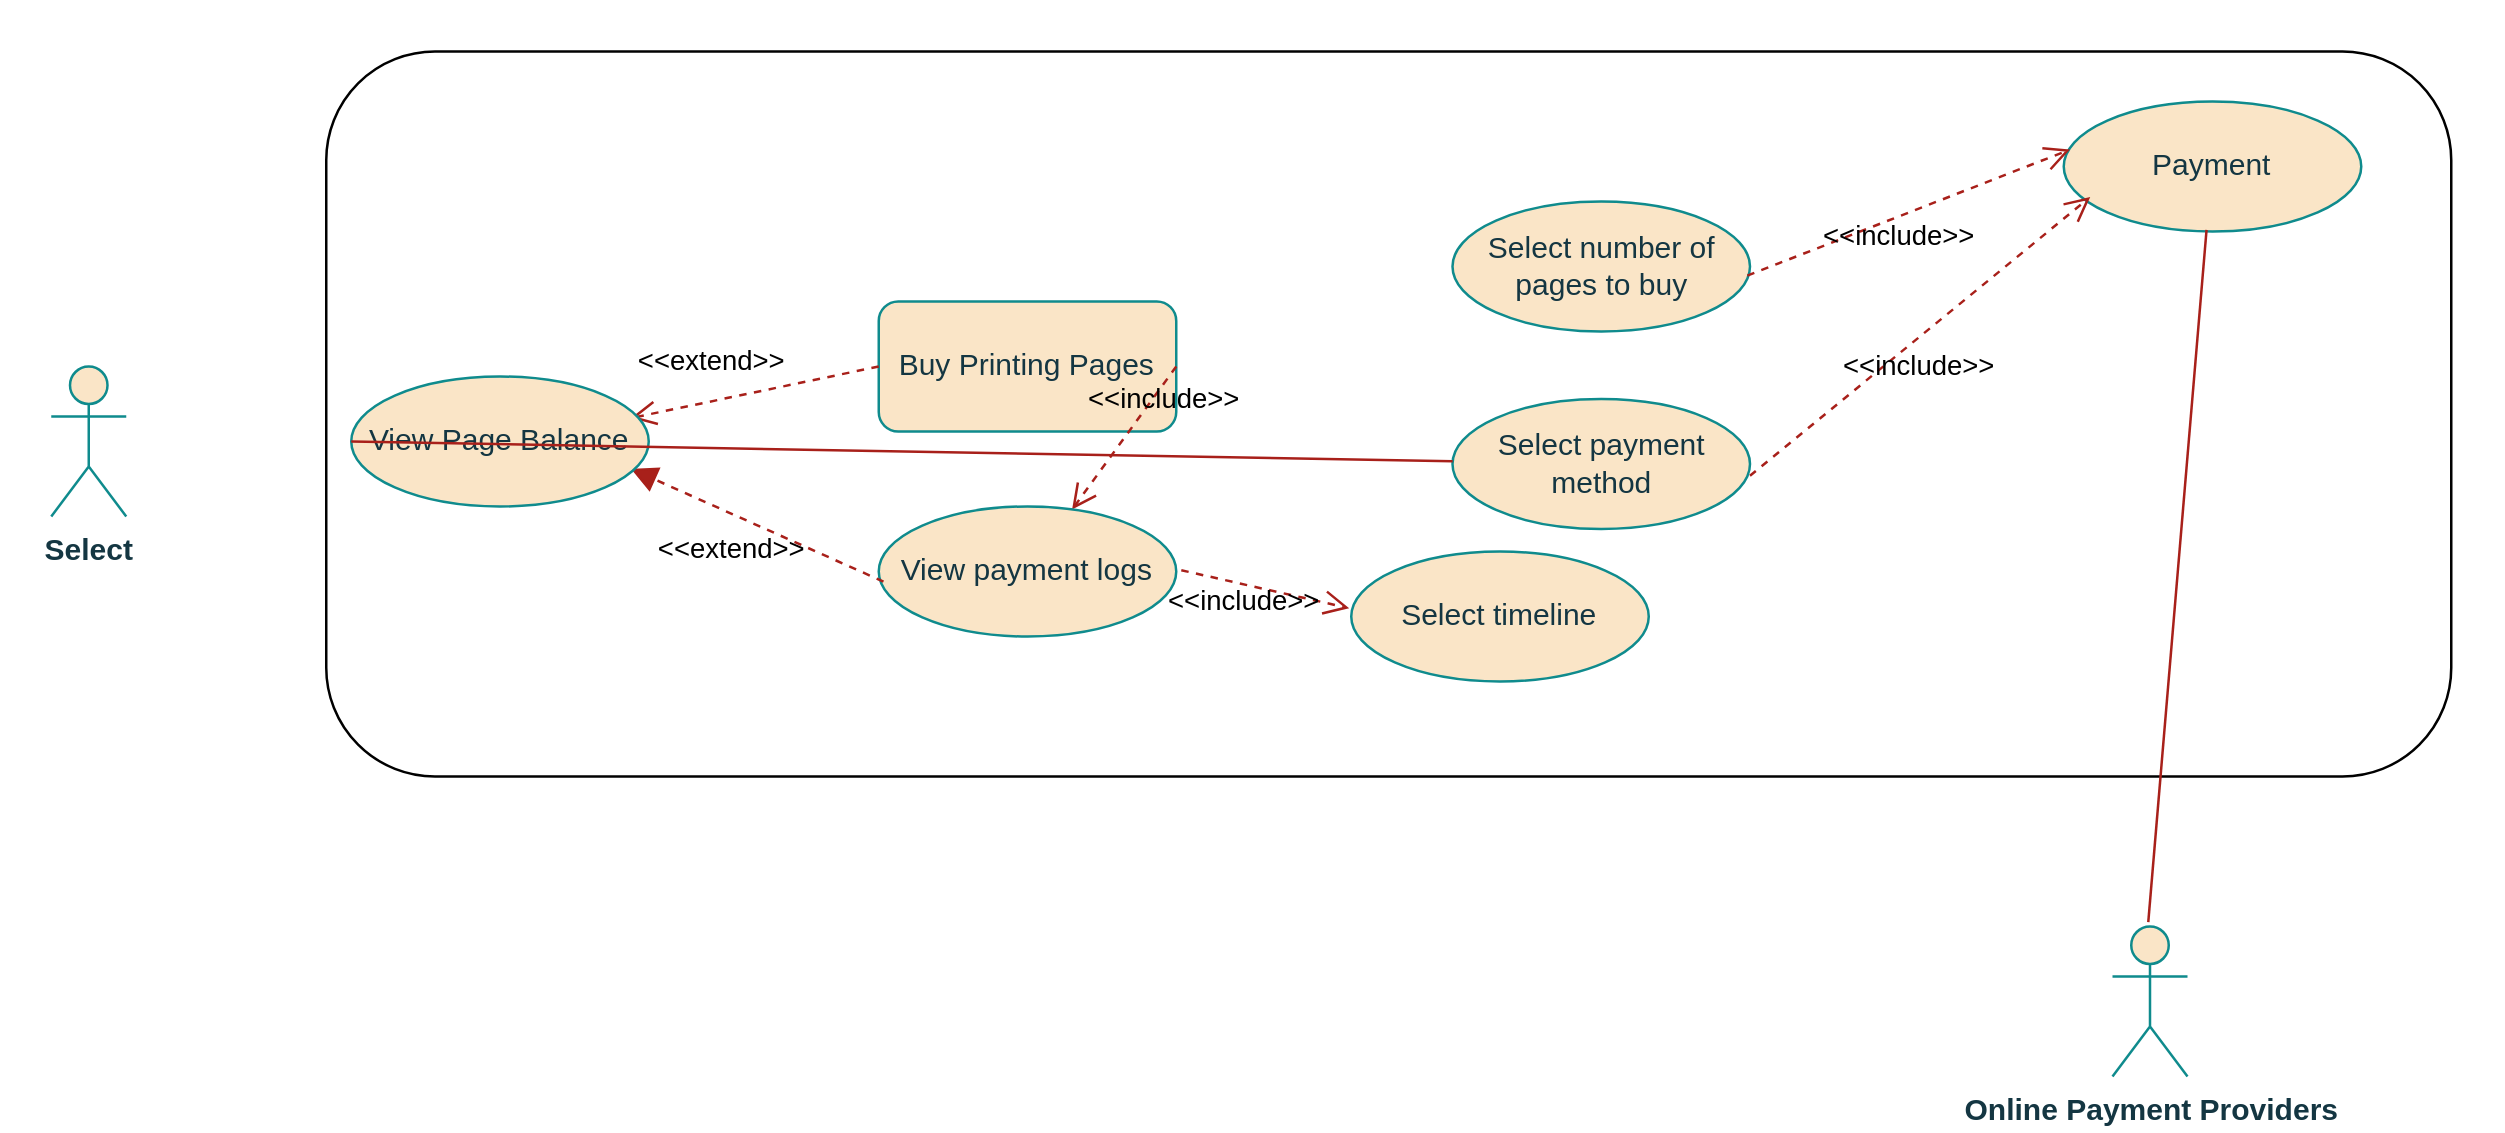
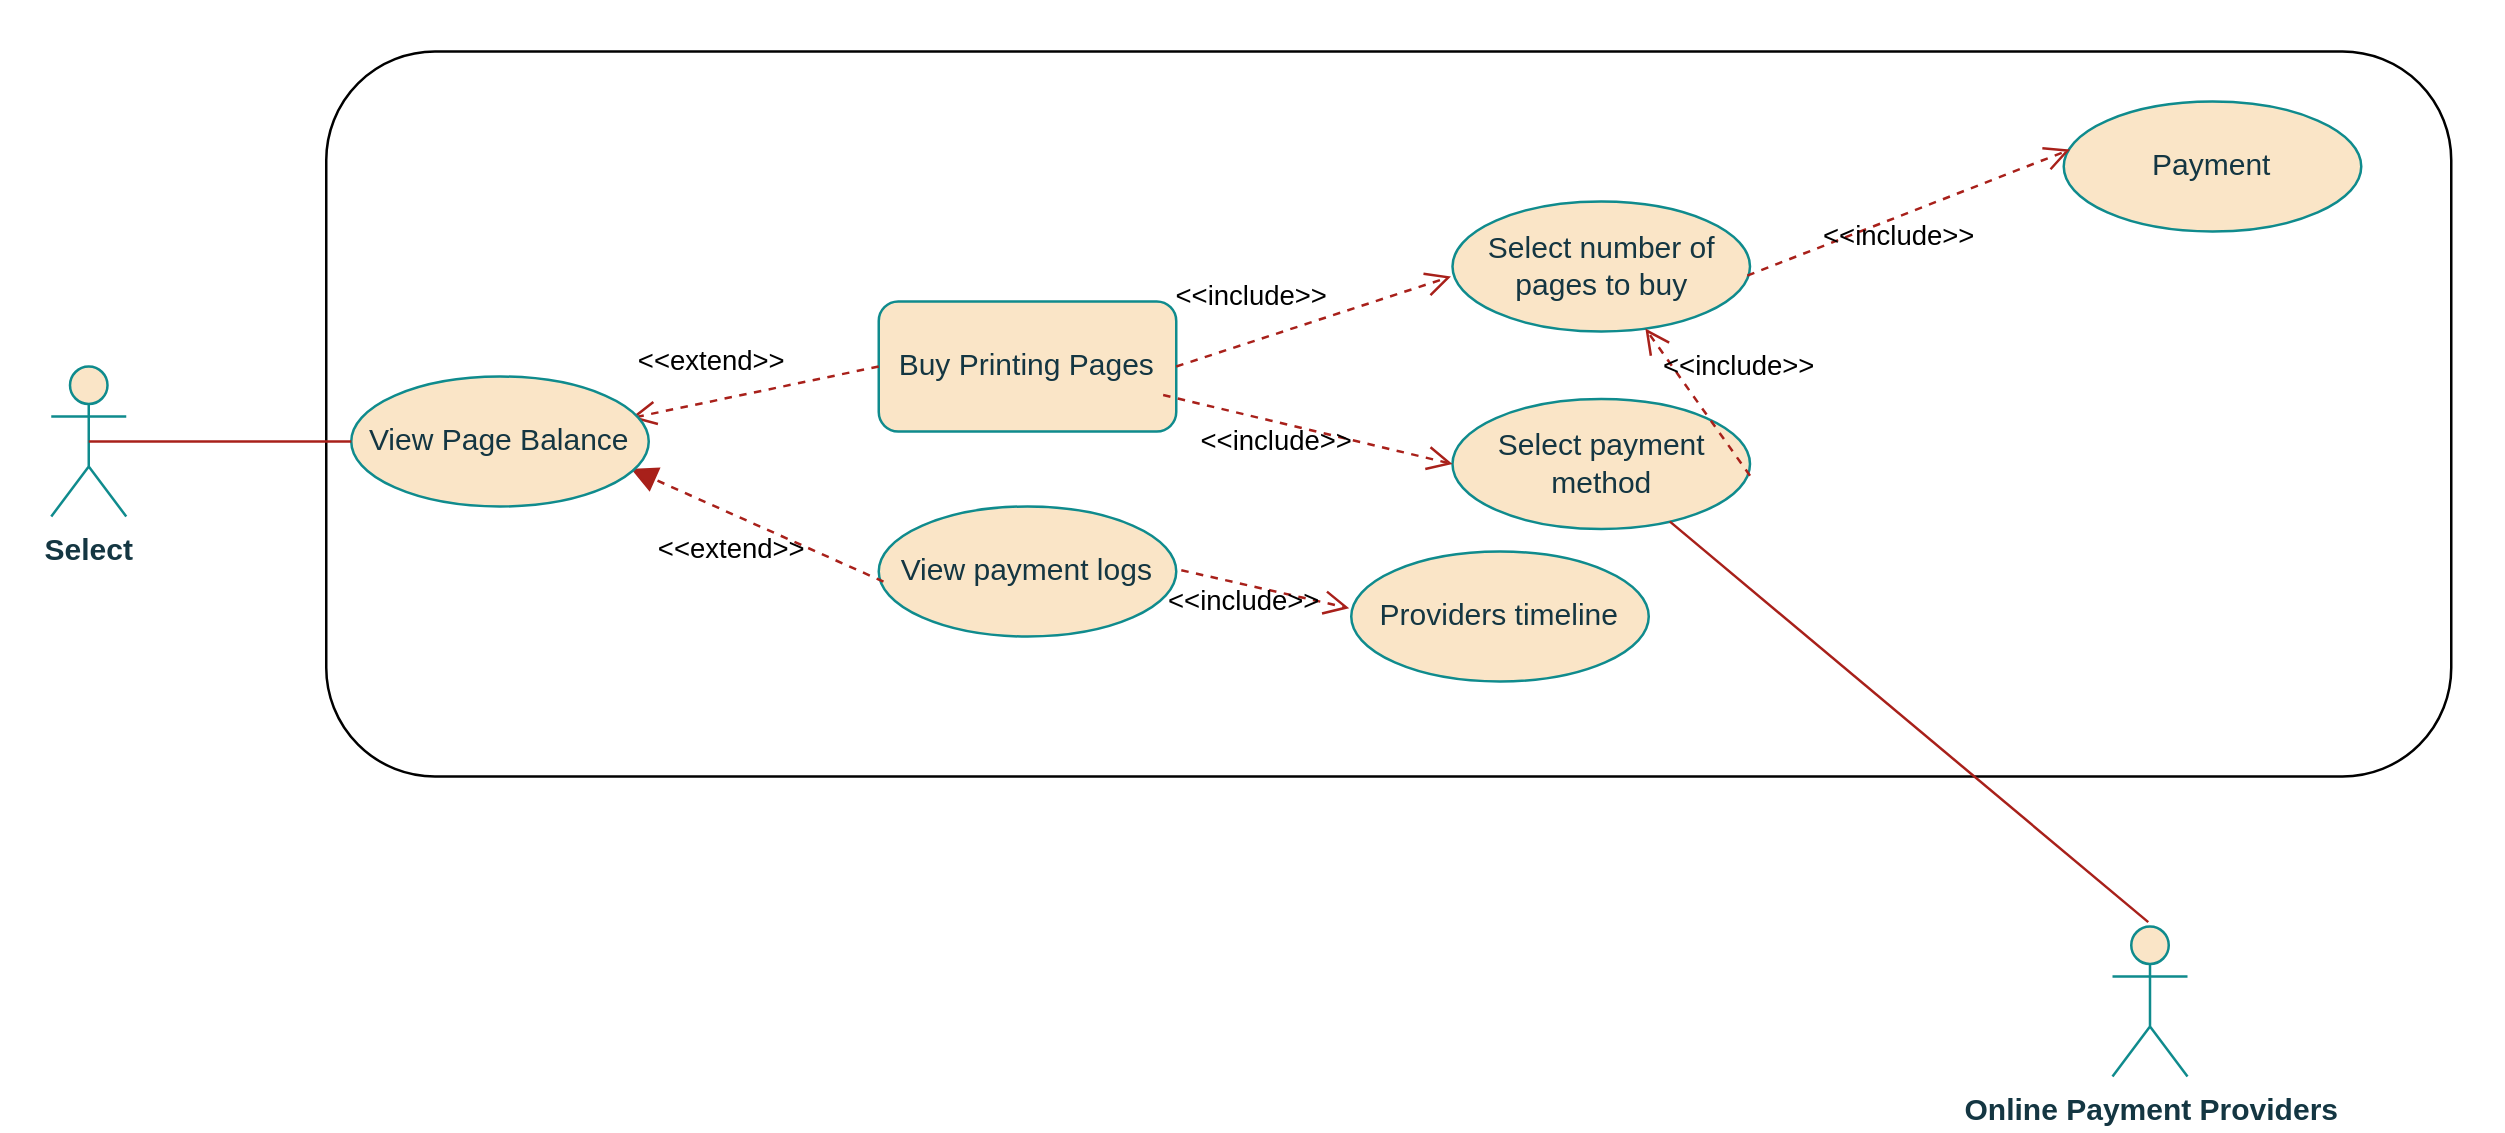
- <mxCell id="19" value="&amp;lt;&amp;lt;include&amp;gt;&amp;gt;&lt;br&gt;" style="html=1;verticalAlign=bottom;endArrow=open;dashed=1;endSize=8;curved=0;rounded=1;exitX=1;exitY=0.59;exitDx=0;exitDy=0;entryX=0.089;entryY=0.735;entryDx=0;entryDy=0;exitPerimeter=0;entryPerimeter=0;labelBackgroundColor=none;strokeColor=#A8201A;fontColor=default;" edge="1" parent="1" source="7" target="10"><mxGeometry x="-0.153" y="-16" relative="1" as="geometry"><mxPoint x="720" y="192" as="sourcePoint" /><mxPoint x="836" y="220" as="targetPoint" /><mxPoint as="offset" /></mxGeometry></mxCell>
+ <mxCell id="19" value="&amp;lt;&amp;lt;include&amp;gt;&amp;gt;&lt;br&gt;" style="html=1;verticalAlign=bottom;endArrow=open;dashed=1;endSize=8;curved=0;rounded=1;exitX=1;exitY=0.59;exitDx=0;exitDy=0;exitPerimeter=0;labelBackgroundColor=none;strokeColor=#A8201A;fontColor=default;" edge="1" parent="1" source="7" target="6"><mxGeometry x="-0.153" y="-16" relative="1" as="geometry"><mxPoint x="720" y="192" as="sourcePoint" /><mxPoint x="836" y="220" as="targetPoint" /><mxPoint as="offset" /></mxGeometry></mxCell>
- <mxCell id="8" value="&amp;lt;&amp;lt;include&amp;gt;&amp;gt;&lt;br&gt;" style="html=1;verticalAlign=bottom;endArrow=open;dashed=1;endSize=8;curved=0;rounded=1;exitX=1;exitY=0.5;exitDx=0;exitDy=0;labelBackgroundColor=none;strokeColor=#A8201A;fontColor=default;" edge="1" parent="1" source="4" target="11"><mxGeometry x="-0.397" y="9" relative="1" as="geometry"><mxPoint x="610" y="190" as="sourcePoint" /><mxPoint x="620" y="180" as="targetPoint" /><mxPoint as="offset" /></mxGeometry></mxCell>
+ <mxCell id="8" value="&amp;lt;&amp;lt;include&amp;gt;&amp;gt;&lt;br&gt;" style="html=1;verticalAlign=bottom;endArrow=open;dashed=1;endSize=8;curved=0;rounded=1;exitX=1;exitY=0.5;exitDx=0;exitDy=0;entryX=-0.005;entryY=0.577;entryDx=0;entryDy=0;entryPerimeter=0;labelBackgroundColor=none;strokeColor=#A8201A;fontColor=default;" edge="1" parent="1" source="4" target="6"><mxGeometry x="-0.397" y="9" relative="1" as="geometry"><mxPoint x="610" y="190" as="sourcePoint" /><mxPoint x="620" y="180" as="targetPoint" /><mxPoint as="offset" /></mxGeometry></mxCell>
+ <mxCell id="9" value="&amp;lt;&amp;lt;include&amp;gt;&amp;gt;&lt;br&gt;" style="html=1;verticalAlign=bottom;endArrow=open;dashed=1;endSize=8;curved=0;rounded=1;exitX=0.956;exitY=0.719;exitDx=0;exitDy=0;entryX=0;entryY=0.5;entryDx=0;entryDy=0;exitPerimeter=0;labelBackgroundColor=none;strokeColor=#A8201A;fontColor=default;" edge="1" parent="1" source="4" target="7"><mxGeometry x="-0.153" y="-16" relative="1" as="geometry"><mxPoint x="549" y="186" as="sourcePoint" /><mxPoint x="609" y="158" as="targetPoint" /><mxPoint as="offset" /></mxGeometry></mxCell>
- <mxCell id="16" value="" style="endArrow=none;html=1;rounded=1;exitX=0;exitY=0.5;exitDx=0;exitDy=0;labelBackgroundColor=none;strokeColor=#A8201A;fontColor=default;" edge="1" parent="1" source="14" target="7"><mxGeometry width="50" height="50" relative="1" as="geometry"><mxPoint x="50" y="40" as="sourcePoint" /><mxPoint x="100" y="-10" as="targetPoint" /></mxGeometry></mxCell>
+ <mxCell id="16" value="" style="endArrow=none;html=1;rounded=1;exitX=0;exitY=0.5;exitDx=0;exitDy=0;entryX=0.5;entryY=0.5;entryDx=0;entryDy=0;entryPerimeter=0;labelBackgroundColor=none;strokeColor=#A8201A;fontColor=default;" edge="1" parent="1" source="14" target="2"><mxGeometry width="50" height="50" relative="1" as="geometry"><mxPoint x="50" y="40" as="sourcePoint" /><mxPoint x="100" y="-10" as="targetPoint" /></mxGeometry></mxCell>
- <mxCell id="15" value="" style="endArrow=none;html=1;rounded=1;entryX=0.48;entryY=0.988;entryDx=0;entryDy=0;entryPerimeter=0;exitX=0.477;exitY=-0.029;exitDx=0;exitDy=0;exitPerimeter=0;labelBackgroundColor=none;strokeColor=#A8201A;fontColor=default;" edge="1" parent="1" source="13" target="10"><mxGeometry width="50" height="50" relative="1" as="geometry"><mxPoint x="770" y="380" as="sourcePoint" /><mxPoint x="969" y="340" as="targetPoint" /></mxGeometry></mxCell>
+ <mxCell id="15" value="" style="endArrow=none;html=1;rounded=1;exitX=0.477;exitY=-0.029;exitDx=0;exitDy=0;exitPerimeter=0;labelBackgroundColor=none;strokeColor=#A8201A;fontColor=default;" edge="1" parent="1" source="13" target="7"><mxGeometry width="50" height="50" relative="1" as="geometry"><mxPoint x="770" y="380" as="sourcePoint" /><mxPoint x="969" y="340" as="targetPoint" /></mxGeometry></mxCell>
- <mxCell id="17" value="Select timeline" style="ellipse;whiteSpace=wrap;html=1;labelBackgroundColor=none;fillColor=#FAE5C7;strokeColor=#0F8B8D;fontColor=#143642;rounded=1;" vertex="1" parent="1"><mxGeometry x="540" y="220" width="119" height="52" as="geometry" /></mxCell>
+ <mxCell id="17" value="Providers timeline" style="ellipse;whiteSpace=wrap;html=1;labelBackgroundColor=none;fillColor=#FAE5C7;strokeColor=#0F8B8D;fontColor=#143642;rounded=1;" vertex="1" parent="1"><mxGeometry x="540" y="220" width="119" height="52" as="geometry" /></mxCell>
